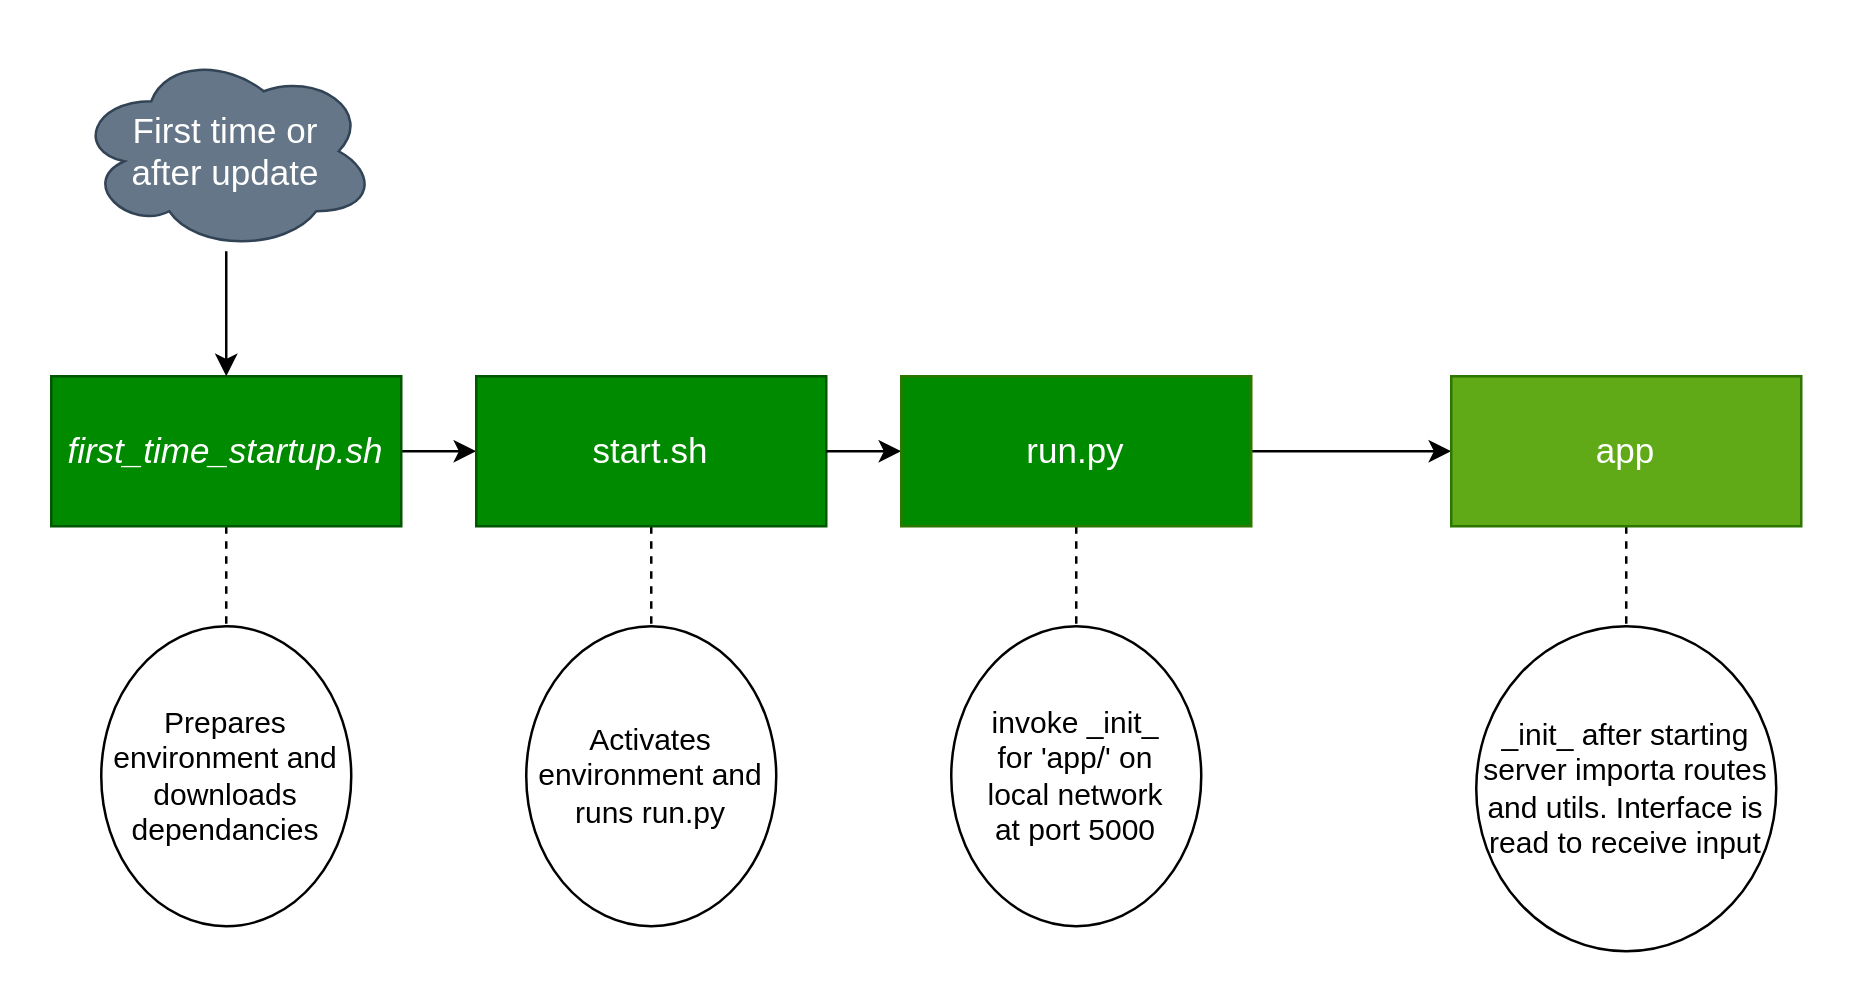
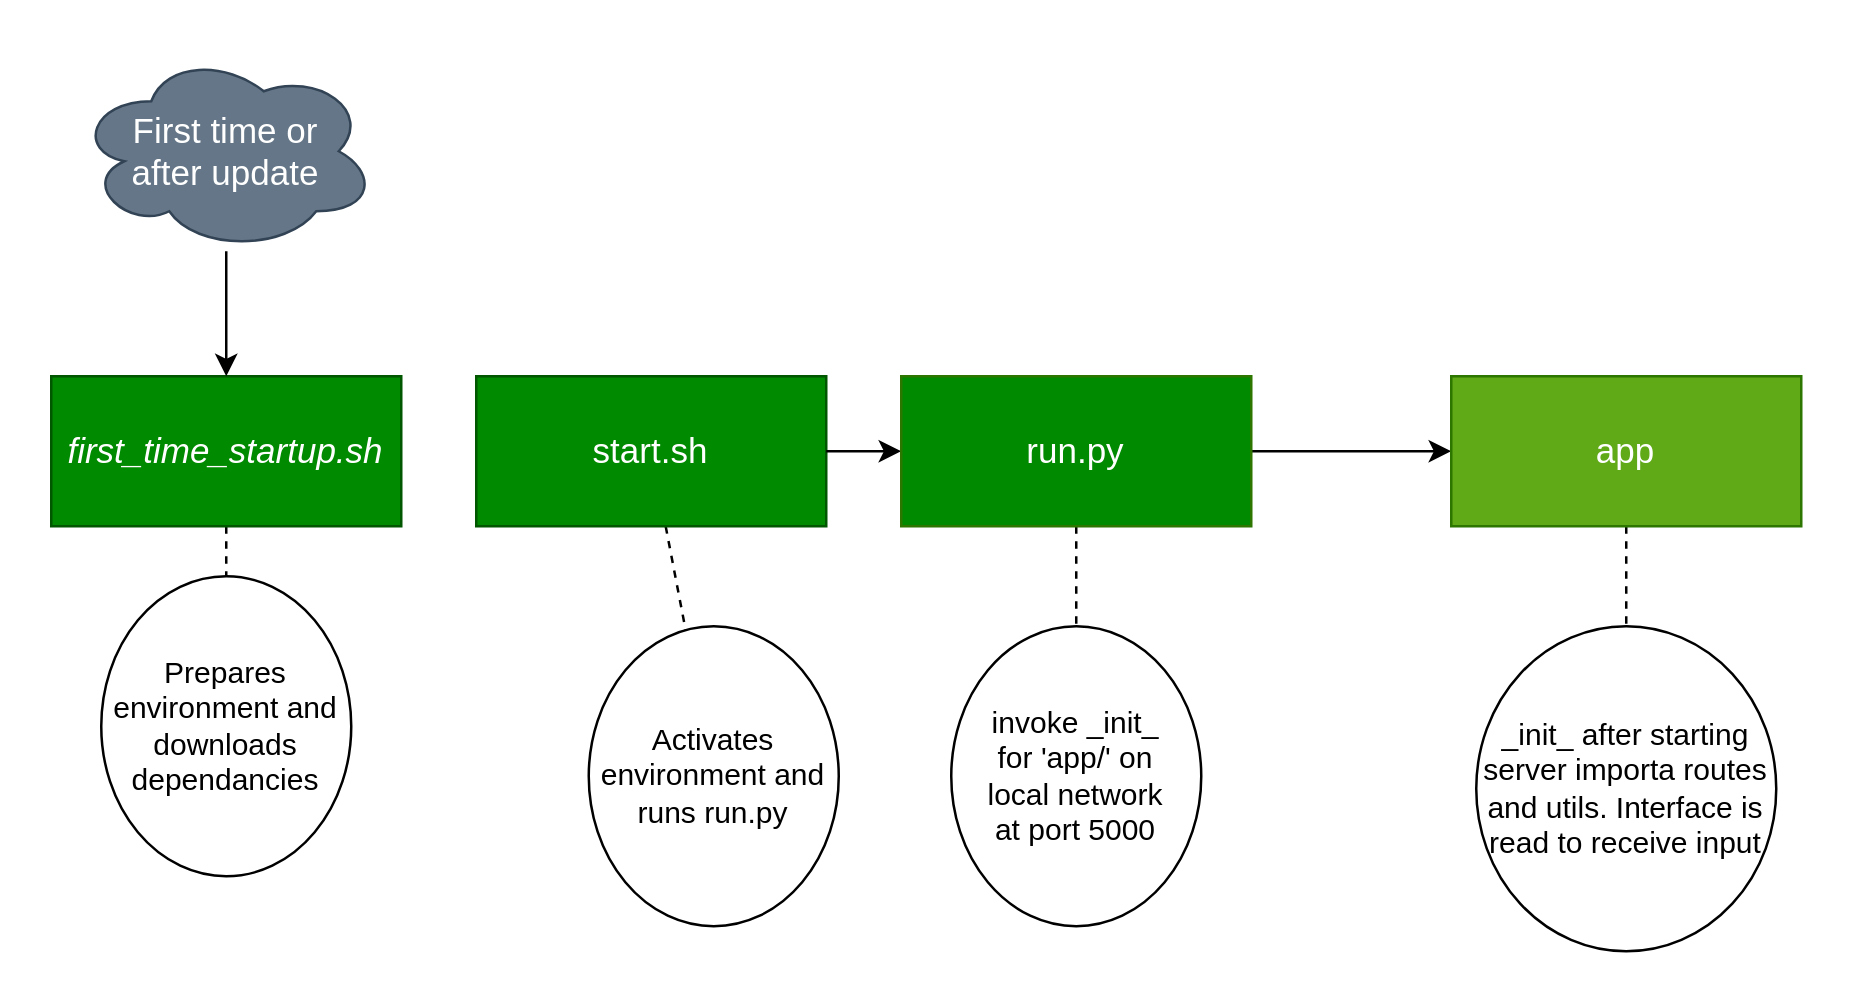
- <mxCell id="2" value="" style="edgeStyle=none;html=1;" edge="1" parent="1" source="4" target="6"><mxGeometry relative="1" as="geometry" /></mxCell>
- <mxCell id="7" value="Prepares environment and downloads dependancies" style="ellipse;whiteSpace=wrap;html=1;rounded=0;" vertex="1" parent="1"><mxGeometry x="40" y="250" width="100" height="120" as="geometry" /></mxCell>
+ <mxCell id="7" value="Prepares environment and downloads dependancies" style="ellipse;whiteSpace=wrap;html=1;rounded=0;" vertex="1" parent="1"><mxGeometry x="40" y="230" width="100" height="120" as="geometry" /></mxCell>
- <mxCell id="8" value="Activates environment and runs run.py" style="ellipse;whiteSpace=wrap;html=1;rounded=0;" vertex="1" parent="1"><mxGeometry x="210" y="250" width="100" height="120" as="geometry" /></mxCell>
+ <mxCell id="8" value="Activates environment and runs run.py" style="ellipse;whiteSpace=wrap;html=1;rounded=0;" vertex="1" parent="1"><mxGeometry x="235" y="250" width="100" height="120" as="geometry" /></mxCell>
